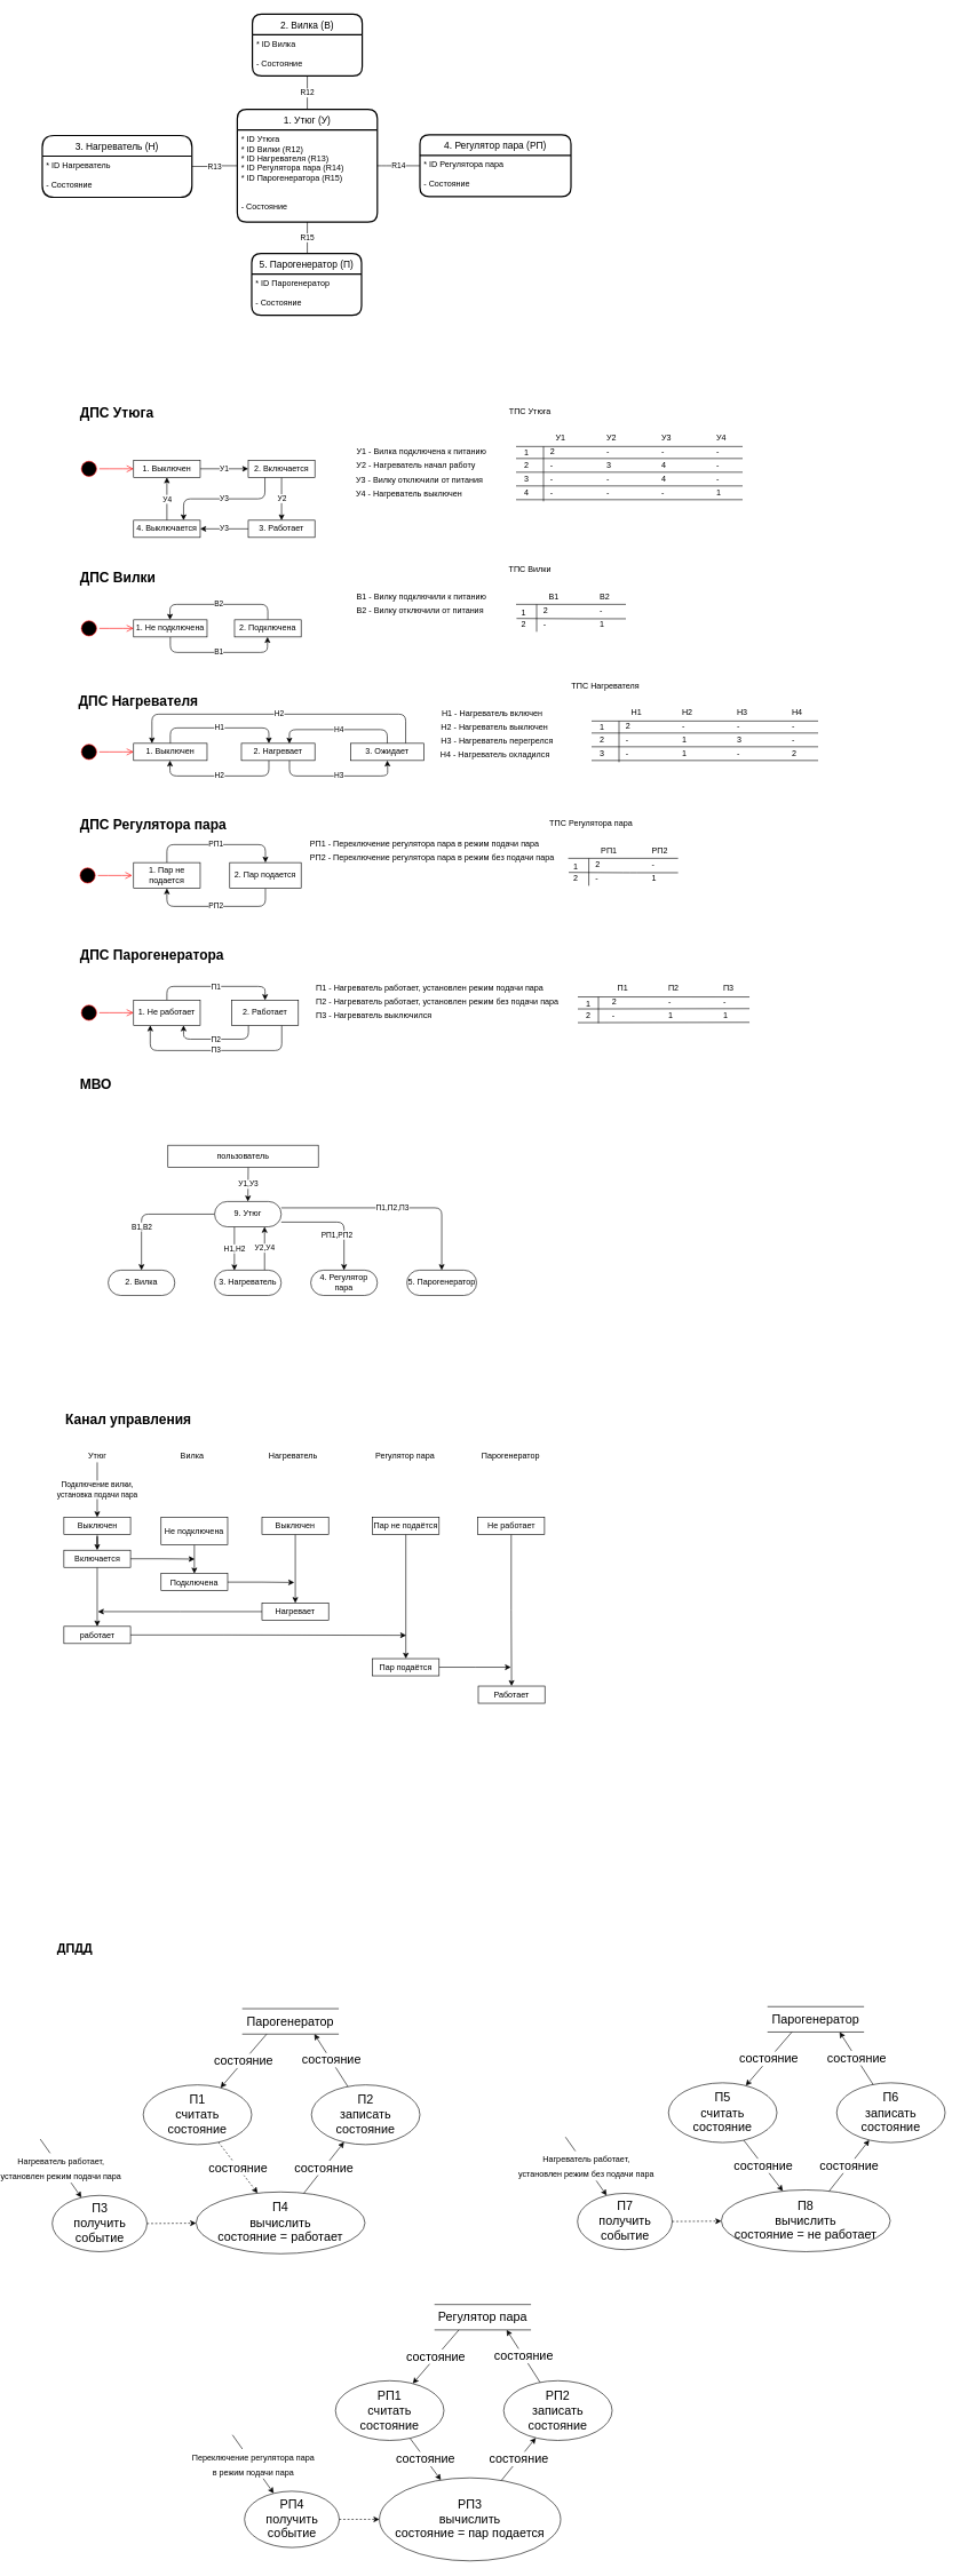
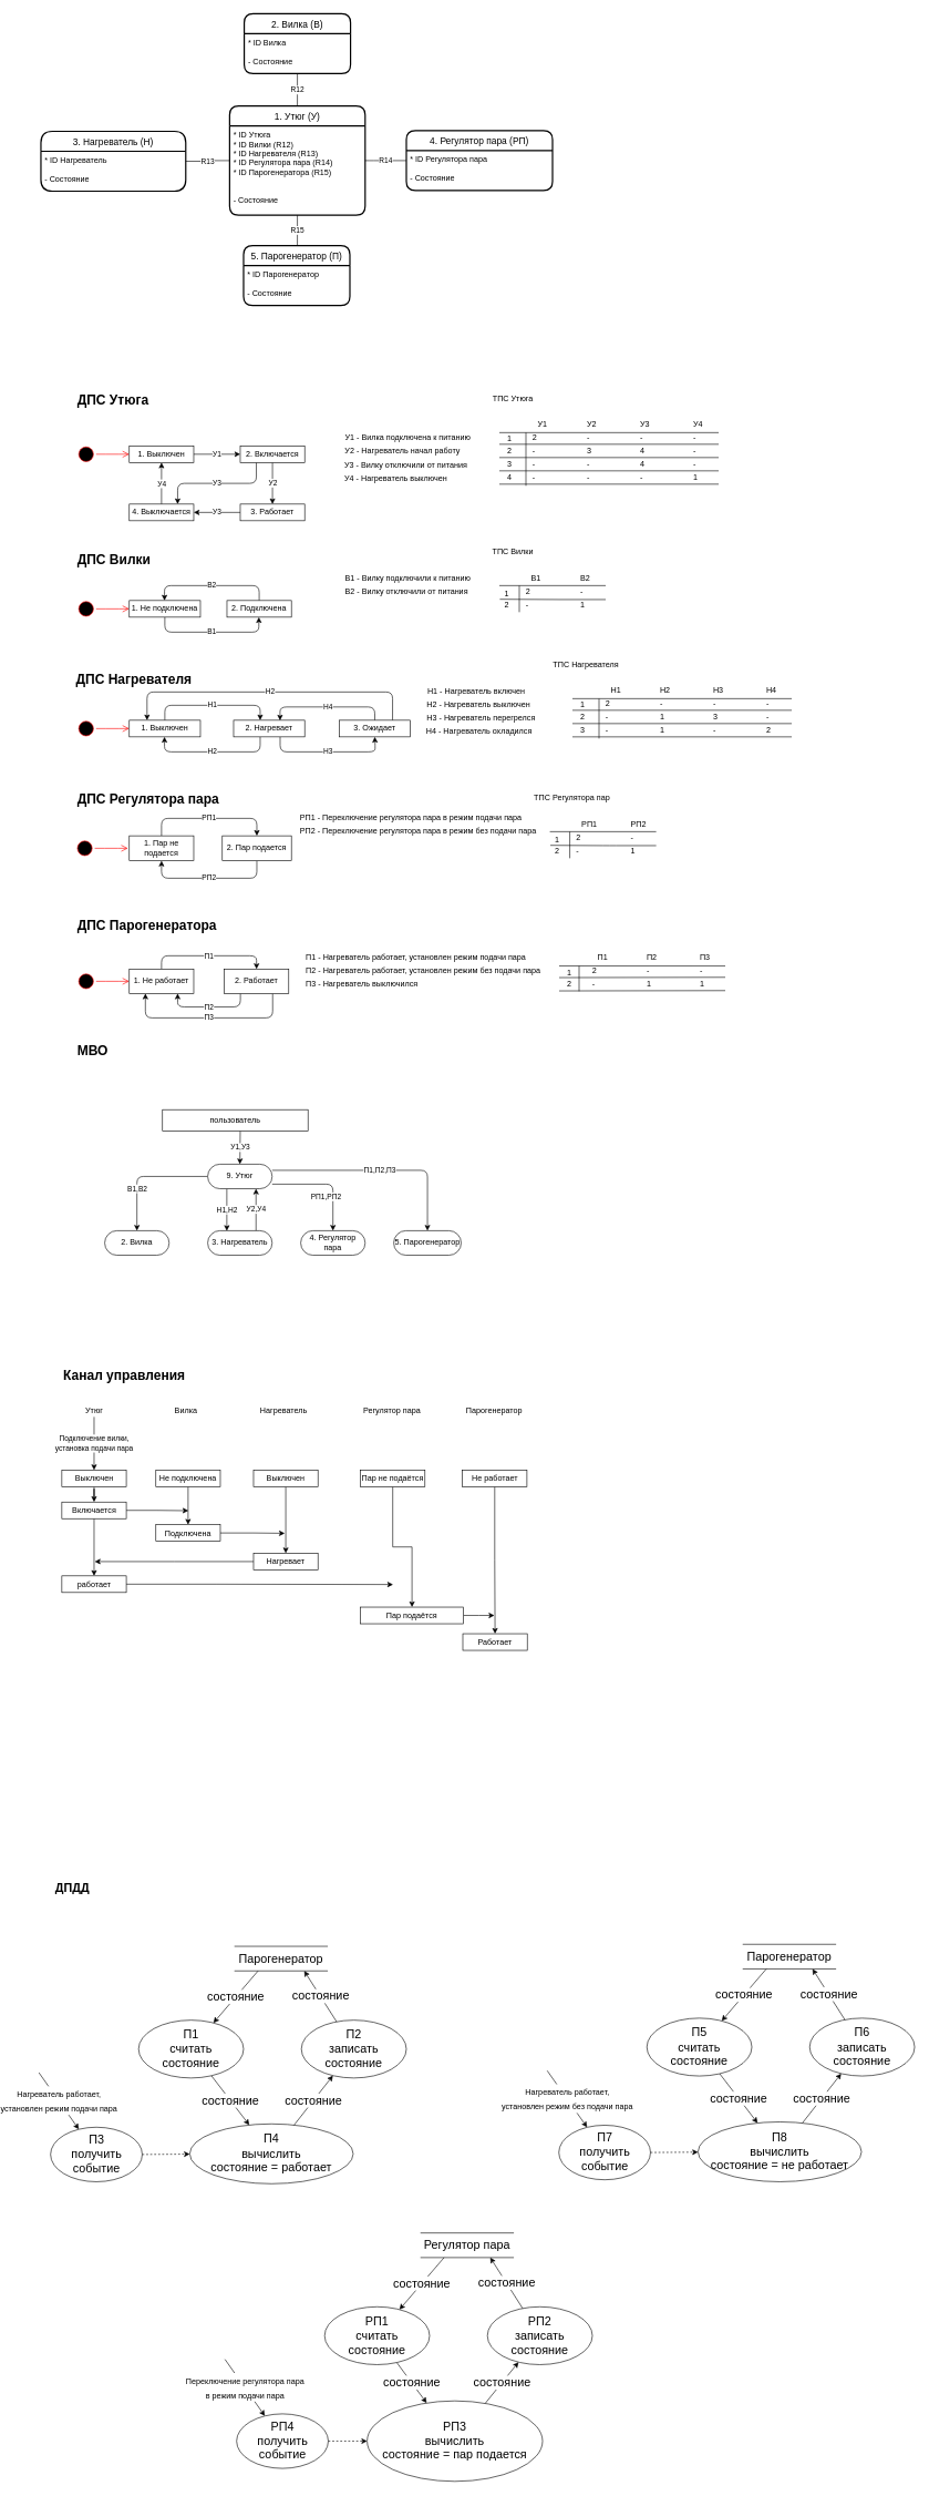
- <mxCell id="130" value="ТПС Регулятора пара" style="text;html=1;align=center;verticalAlign=middle;resizable=0;points=[];autosize=1;strokeColor=none;" parent="1" vertex="1"><mxGeometry x="752" y="1190" width="140" height="20" as="geometry" /></mxCell>
+ <mxCell id="130" value="ТПС Регулятора пар" style="text;html=1;align=center;verticalAlign=middle;resizable=0;points=[];autosize=1;strokeColor=none;" parent="1" vertex="1"><mxGeometry x="752" y="1190" width="140" height="20" as="geometry" /></mxCell>
- <mxCell id="195" value="Не подключена" style="rounded=0;whiteSpace=wrap;html=1;" parent="1" vertex="1"><mxGeometry x="196" y="2210" width="97" height="40" as="geometry" /></mxCell>
+ <mxCell id="195" value="Не подключена" style="rounded=0;whiteSpace=wrap;html=1;" parent="1" vertex="1"><mxGeometry x="196" y="2210" width="97" height="25" as="geometry" /></mxCell>
- <mxCell id="207" value="Пар подаётся" style="rounded=0;whiteSpace=wrap;html=1;" parent="1" vertex="1"><mxGeometry x="504" y="2416" width="97" height="25" as="geometry" /></mxCell>
+ <mxCell id="207" value="Пар подаётся" style="rounded=0;whiteSpace=wrap;html=1;" parent="1" vertex="1"><mxGeometry x="504" y="2416" width="155" height="25" as="geometry" /></mxCell>
- <mxCell id="222" value="состояние" style="endArrow=classic;html=1;fontSize=18;dashed=1;" parent="1" source="214" target="220" edge="1"><mxGeometry width="50" height="50" relative="1" as="geometry"><mxPoint x="8" y="3308" as="sourcePoint" /><mxPoint x="58" y="3258" as="targetPoint" /></mxGeometry></mxCell>
+ <mxCell id="222" value="состояние" style="endArrow=classic;html=1;fontSize=18;" parent="1" source="214" target="220" edge="1"><mxGeometry width="50" height="50" relative="1" as="geometry"><mxPoint x="8" y="3308" as="sourcePoint" /><mxPoint x="58" y="3258" as="targetPoint" /></mxGeometry></mxCell>
